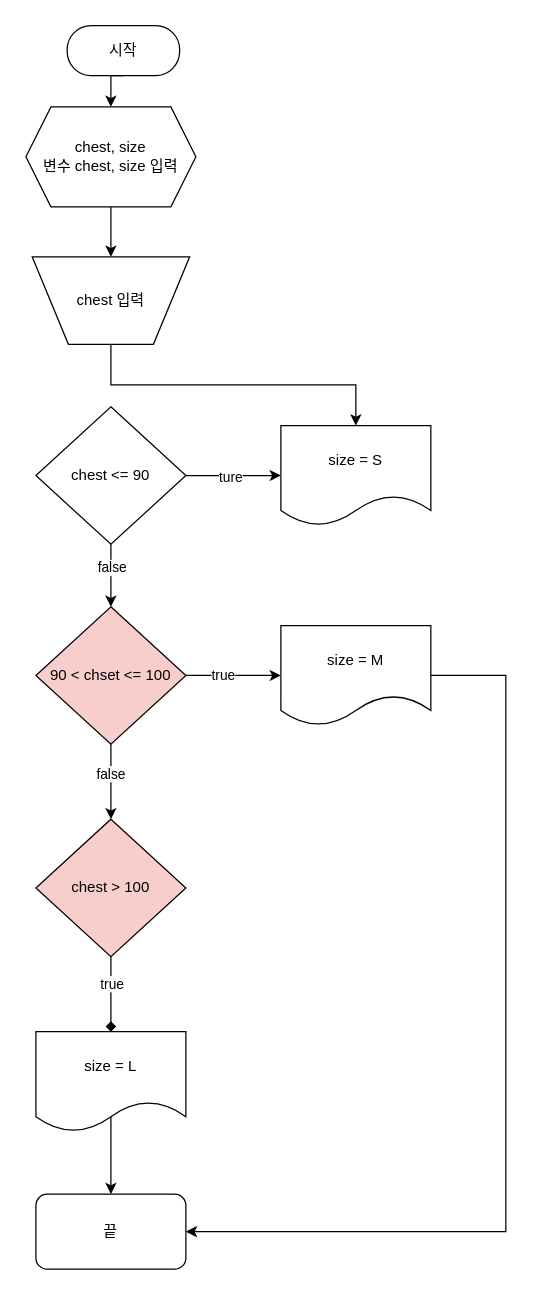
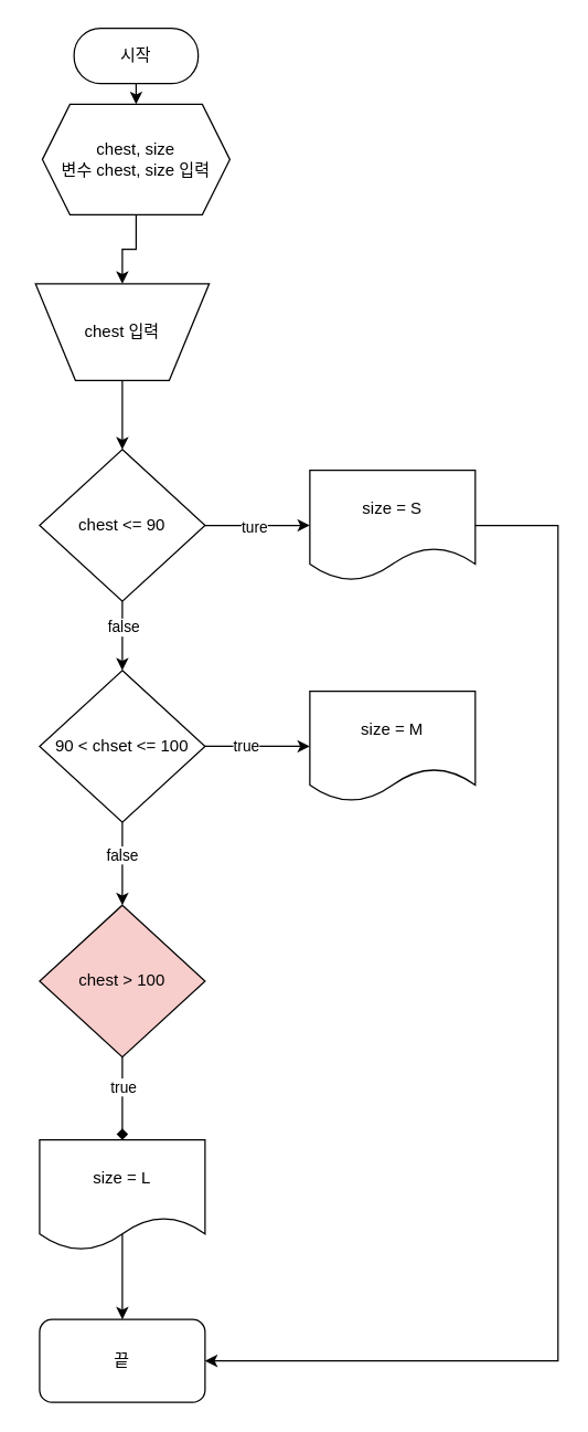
- <mxCell id="5" value="chest, size&lt;br&gt;변수 chest, size 입력" style="shape=hexagon;perimeter=hexagonPerimeter2;whiteSpace=wrap;html=1;fixedSize=1;" parent="1" vertex="1"><mxGeometry x="20" y="85" width="136" height="80" as="geometry" /></mxCell>
+ <mxCell id="5" value="chest, size&lt;br&gt;변수 chest, size 입력" style="shape=hexagon;perimeter=hexagonPerimeter2;whiteSpace=wrap;html=1;fixedSize=1;" parent="1" vertex="1"><mxGeometry x="30" y="75" width="136" height="80" as="geometry" /></mxCell>
- <mxCell id="26" style="edgeStyle=orthogonalEdgeStyle;rounded=0;orthogonalLoop=1;jettySize=auto;html=1;exitX=0.5;exitY=1;exitDx=0;exitDy=0;" edge="1" parent="1" source="27" target="20"><mxGeometry relative="1" as="geometry" /></mxCell>
+ <mxCell id="26" style="edgeStyle=orthogonalEdgeStyle;rounded=0;orthogonalLoop=1;jettySize=auto;html=1;exitX=0.5;exitY=1;exitDx=0;exitDy=0;entryX=0.5;entryY=0;entryDx=0;entryDy=0;" edge="1" parent="1" source="27" target="10"><mxGeometry relative="1" as="geometry" /></mxCell>
+ <mxCell id="19" style="edgeStyle=orthogonalEdgeStyle;rounded=0;orthogonalLoop=1;jettySize=auto;html=1;exitX=1;exitY=0.5;exitDx=0;exitDy=0;entryX=1;entryY=0.5;entryDx=0;entryDy=0;" parent="1" source="20" target="25" edge="1"><mxGeometry relative="1" as="geometry"><mxPoint x="404" y="985" as="targetPoint" /><Array as="points"><mxPoint x="404" y="380" /><mxPoint x="404" y="985" /></Array></mxGeometry></mxCell>
- <mxCell id="15" value="90 &amp;lt; chset &amp;lt;= 100" style="rhombus;whiteSpace=wrap;html=1;fillColor=#f8cecc;" parent="1" vertex="1"><mxGeometry x="28" y="485" width="120" height="110" as="geometry" /></mxCell>
+ <mxCell id="15" value="90 &amp;lt; chset &amp;lt;= 100" style="rhombus;whiteSpace=wrap;html=1;" parent="1" vertex="1"><mxGeometry x="28" y="485" width="120" height="110" as="geometry" /></mxCell>
- <mxCell id="21" style="edgeStyle=orthogonalEdgeStyle;rounded=0;orthogonalLoop=1;jettySize=auto;html=1;exitX=1;exitY=0.5;exitDx=0;exitDy=0;entryX=1;entryY=0.5;entryDx=0;entryDy=0;" parent="1" source="22" target="25" edge="1"><mxGeometry relative="1" as="geometry"><mxPoint x="234" y="985" as="targetPoint" /><Array as="points"><mxPoint x="404" y="540" /><mxPoint x="404" y="985" /></Array></mxGeometry></mxCell>
